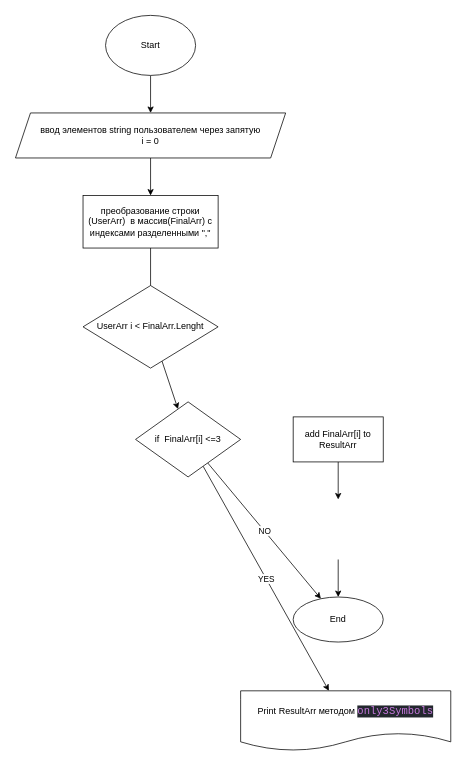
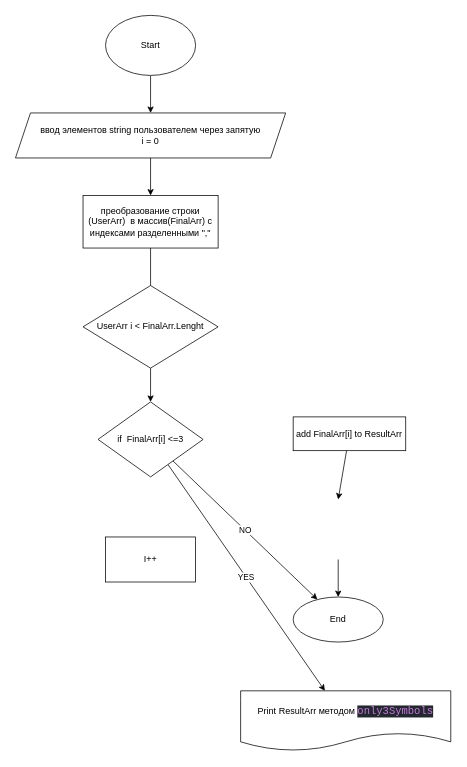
- <mxCell id="10" value="if&amp;nbsp; FinalArr[i] &amp;lt;=3" style="rhombus;whiteSpace=wrap;html=1;" vertex="1" parent="1"><mxGeometry x="180" y="535" width="140" height="100" as="geometry" /></mxCell>
+ <mxCell id="10" value="if&amp;nbsp; FinalArr[i] &amp;lt;=3" style="rhombus;whiteSpace=wrap;html=1;" vertex="1" parent="1"><mxGeometry x="130" y="535" width="140" height="100" as="geometry" /></mxCell>
- <mxCell id="12" value="add FinalArr[i] to ResultArr" style="whiteSpace=wrap;html=1;" vertex="1" parent="1"><mxGeometry x="390" y="555" width="120" height="60" as="geometry" /></mxCell>
+ <mxCell id="12" value="add FinalArr[i] to ResultArr" style="whiteSpace=wrap;html=1;" vertex="1" parent="1"><mxGeometry x="390" y="555" width="150" height="45" as="geometry" /></mxCell>
+ <mxCell id="16" value="I++" style="whiteSpace=wrap;html=1;" vertex="1" parent="1"><mxGeometry x="140" y="715" width="120" height="60" as="geometry" /></mxCell>
